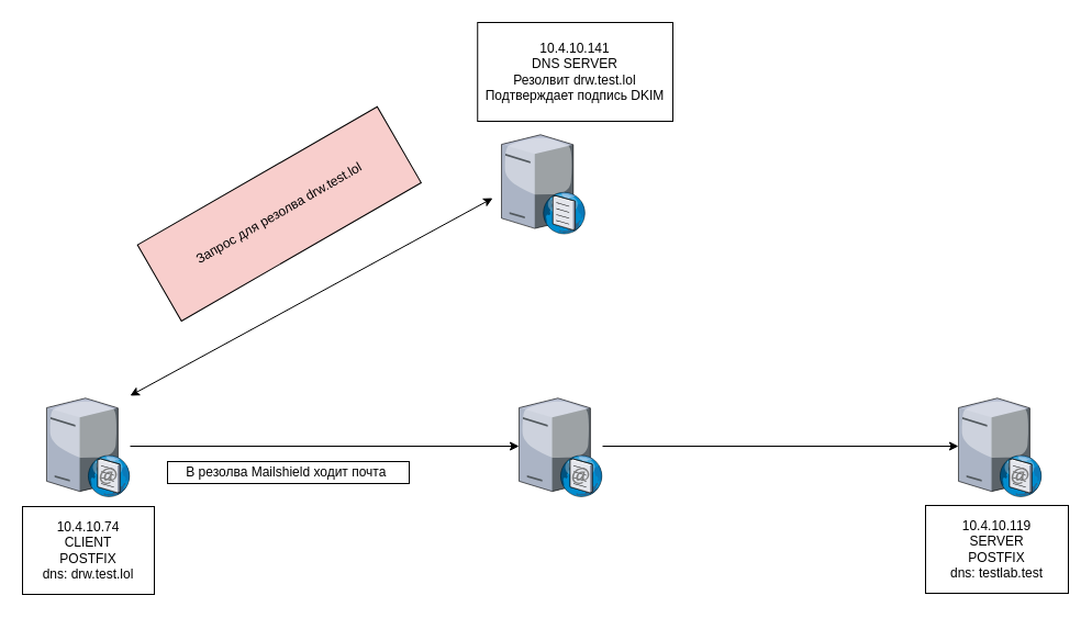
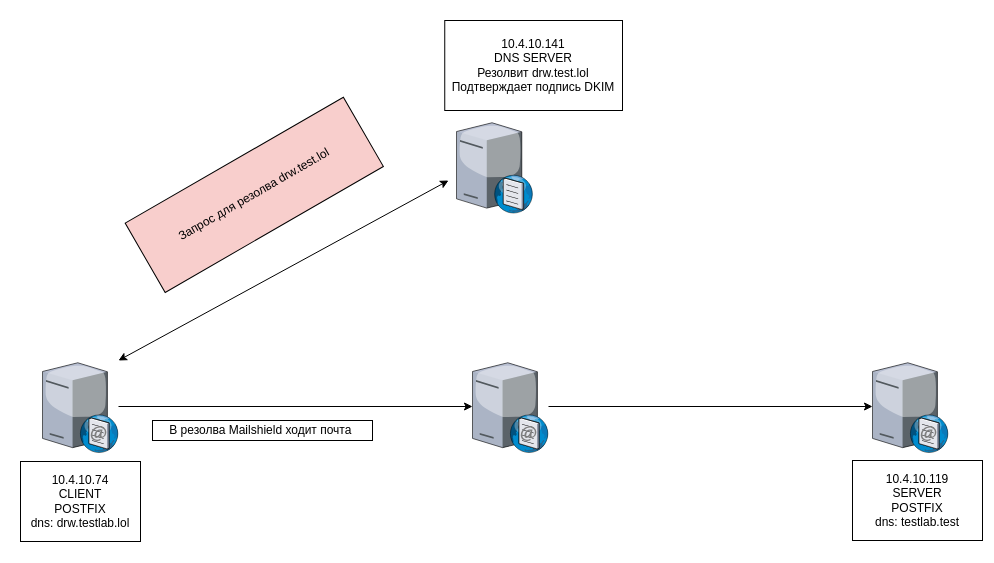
- <mxCell id="9" value="10.4.10.141&lt;br&gt;DNS SERVER&lt;br&gt;Резолвит drw.test.lol&lt;br&gt;Подтверждает подпись DKIM" style="rounded=0;whiteSpace=wrap;html=1;" parent="1" vertex="1"><mxGeometry x="434.25" y="20" width="177.75" height="90" as="geometry" /></mxCell>
+ <mxCell id="9" value="10.4.10.141&lt;br&gt;DNS SERVER&lt;br&gt;Резолвит drw.test.lol&lt;br&gt;Подтверждает подпись DKIM" style="rounded=0;whiteSpace=wrap;html=1;" parent="1" vertex="1"><mxGeometry x="444.25" y="20" width="177.75" height="90" as="geometry" /></mxCell>
- <mxCell id="10" value="10.4.10.119&lt;br&gt;SERVER&lt;br&gt;POSTFIX&lt;br&gt;dns: testlab.test" style="rounded=0;whiteSpace=wrap;html=1;" parent="1" vertex="1"><mxGeometry x="842" y="460" width="130" height="80" as="geometry" /></mxCell>
+ <mxCell id="10" value="10.4.10.119&lt;br&gt;SERVER&lt;br&gt;POSTFIX&lt;br&gt;dns: testlab.test" style="rounded=0;whiteSpace=wrap;html=1;" parent="1" vertex="1"><mxGeometry x="852" y="460" width="130" height="80" as="geometry" /></mxCell>
- <mxCell id="8" value="10.4.10.74&lt;br&gt;CLIENT&lt;br&gt;POSTFIX&lt;br&gt;dns: drw.test.lol" style="rounded=0;whiteSpace=wrap;html=1;" parent="1" vertex="1"><mxGeometry x="20" y="461" width="120" height="80" as="geometry" /></mxCell>
+ <mxCell id="8" value="10.4.10.74&lt;br&gt;CLIENT&lt;br&gt;POSTFIX&lt;br&gt;dns: drw.testlab.lol" style="rounded=0;whiteSpace=wrap;html=1;" parent="1" vertex="1"><mxGeometry x="20" y="461" width="120" height="80" as="geometry" /></mxCell>
